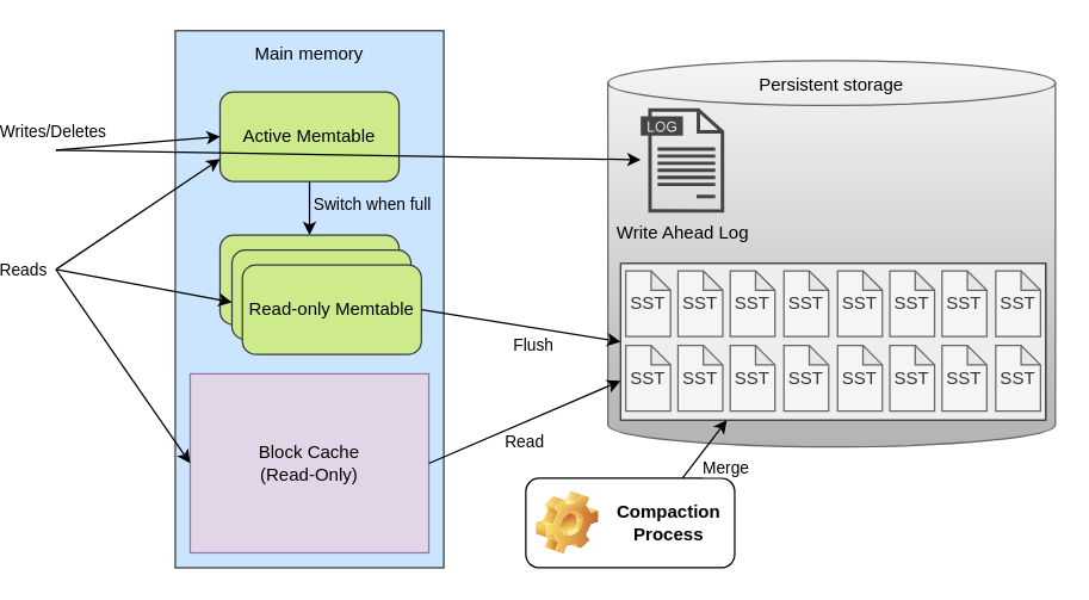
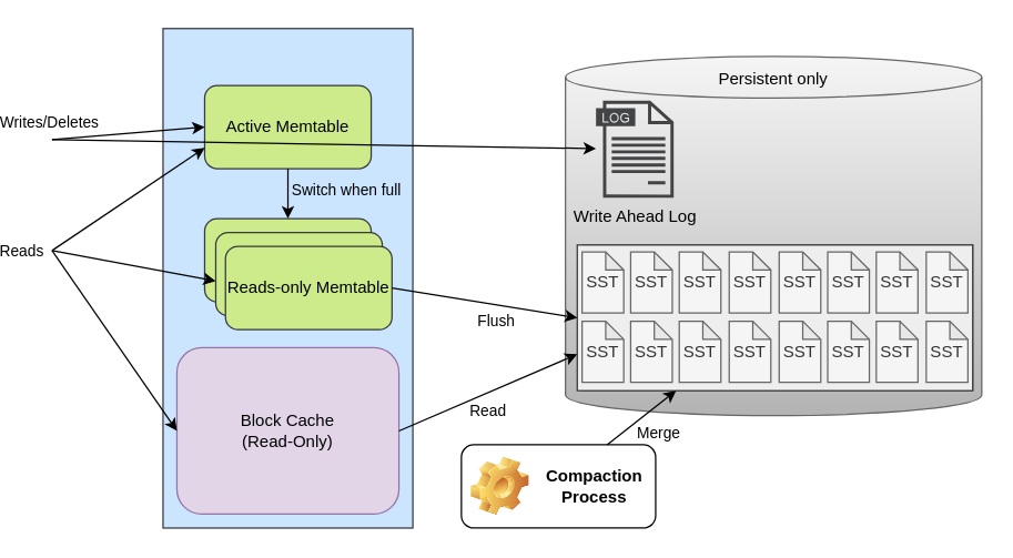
- <mxCell id="3" value="Main memory" style="text;html=1;strokeColor=none;fillColor=none;align=center;verticalAlign=middle;whiteSpace=wrap;rounded=0;" parent="1" vertex="1"><mxGeometry x="145" y="21" width="90" height="30" as="geometry" /></mxCell>
- <mxCell id="9" value="Persistent storage" style="text;html=1;strokeColor=none;fillColor=none;align=center;verticalAlign=middle;whiteSpace=wrap;rounded=0;" parent="1" vertex="1"><mxGeometry x="475" y="42" width="130" height="30" as="geometry" /></mxCell>
+ <mxCell id="9" value="Persistent only" style="text;html=1;strokeColor=none;fillColor=none;align=center;verticalAlign=middle;whiteSpace=wrap;rounded=0;" parent="1" vertex="1"><mxGeometry x="475" y="42" width="130" height="30" as="geometry" /></mxCell>
- <mxCell id="7" value="Read-only Memtable" style="rounded=1;whiteSpace=wrap;html=1;fillColor=#cdeb8b;strokeColor=#36393d;" parent="1" vertex="1"><mxGeometry x="145" y="177" width="120" height="60" as="geometry" /></mxCell>
+ <mxCell id="7" value="Reads-only Memtable" style="rounded=1;whiteSpace=wrap;html=1;fillColor=#cdeb8b;strokeColor=#36393d;" parent="1" vertex="1"><mxGeometry x="145" y="177" width="120" height="60" as="geometry" /></mxCell>
- <mxCell id="35" value="&lt;div&gt;Block Cache&lt;/div&gt;&lt;div&gt;(Read-Only)&lt;br&gt;&lt;/div&gt;" style="whiteSpace=wrap;html=1;fillColor=#e1d5e7;strokeColor=#9673a6;rounded=0;" parent="1" vertex="1"><mxGeometry x="110" y="250" width="160" height="120" as="geometry" /></mxCell>
+ <mxCell id="35" value="&lt;div&gt;Block Cache&lt;/div&gt;&lt;div&gt;(Read-Only)&lt;br&gt;&lt;/div&gt;" style="rounded=1;whiteSpace=wrap;html=1;fillColor=#e1d5e7;strokeColor=#9673a6;" parent="1" vertex="1"><mxGeometry x="110" y="250" width="160" height="120" as="geometry" /></mxCell>
- <mxCell id="10" value="&lt;div align=&quot;center&quot;&gt;Compaction Process&lt;/div&gt;" style="label;whiteSpace=wrap;html=1;image=img/clipart/Gear_128x128.png;align=center;" parent="1" vertex="1"><mxGeometry x="335" y="320" width="140" height="60" as="geometry" /></mxCell>
+ <mxCell id="10" value="&lt;div align=&quot;center&quot;&gt;Compaction Process&lt;/div&gt;" style="label;whiteSpace=wrap;html=1;image=img/clipart/Gear_128x128.png;align=center;" parent="1" vertex="1"><mxGeometry x="315" y="320" width="140" height="60" as="geometry" /></mxCell>
